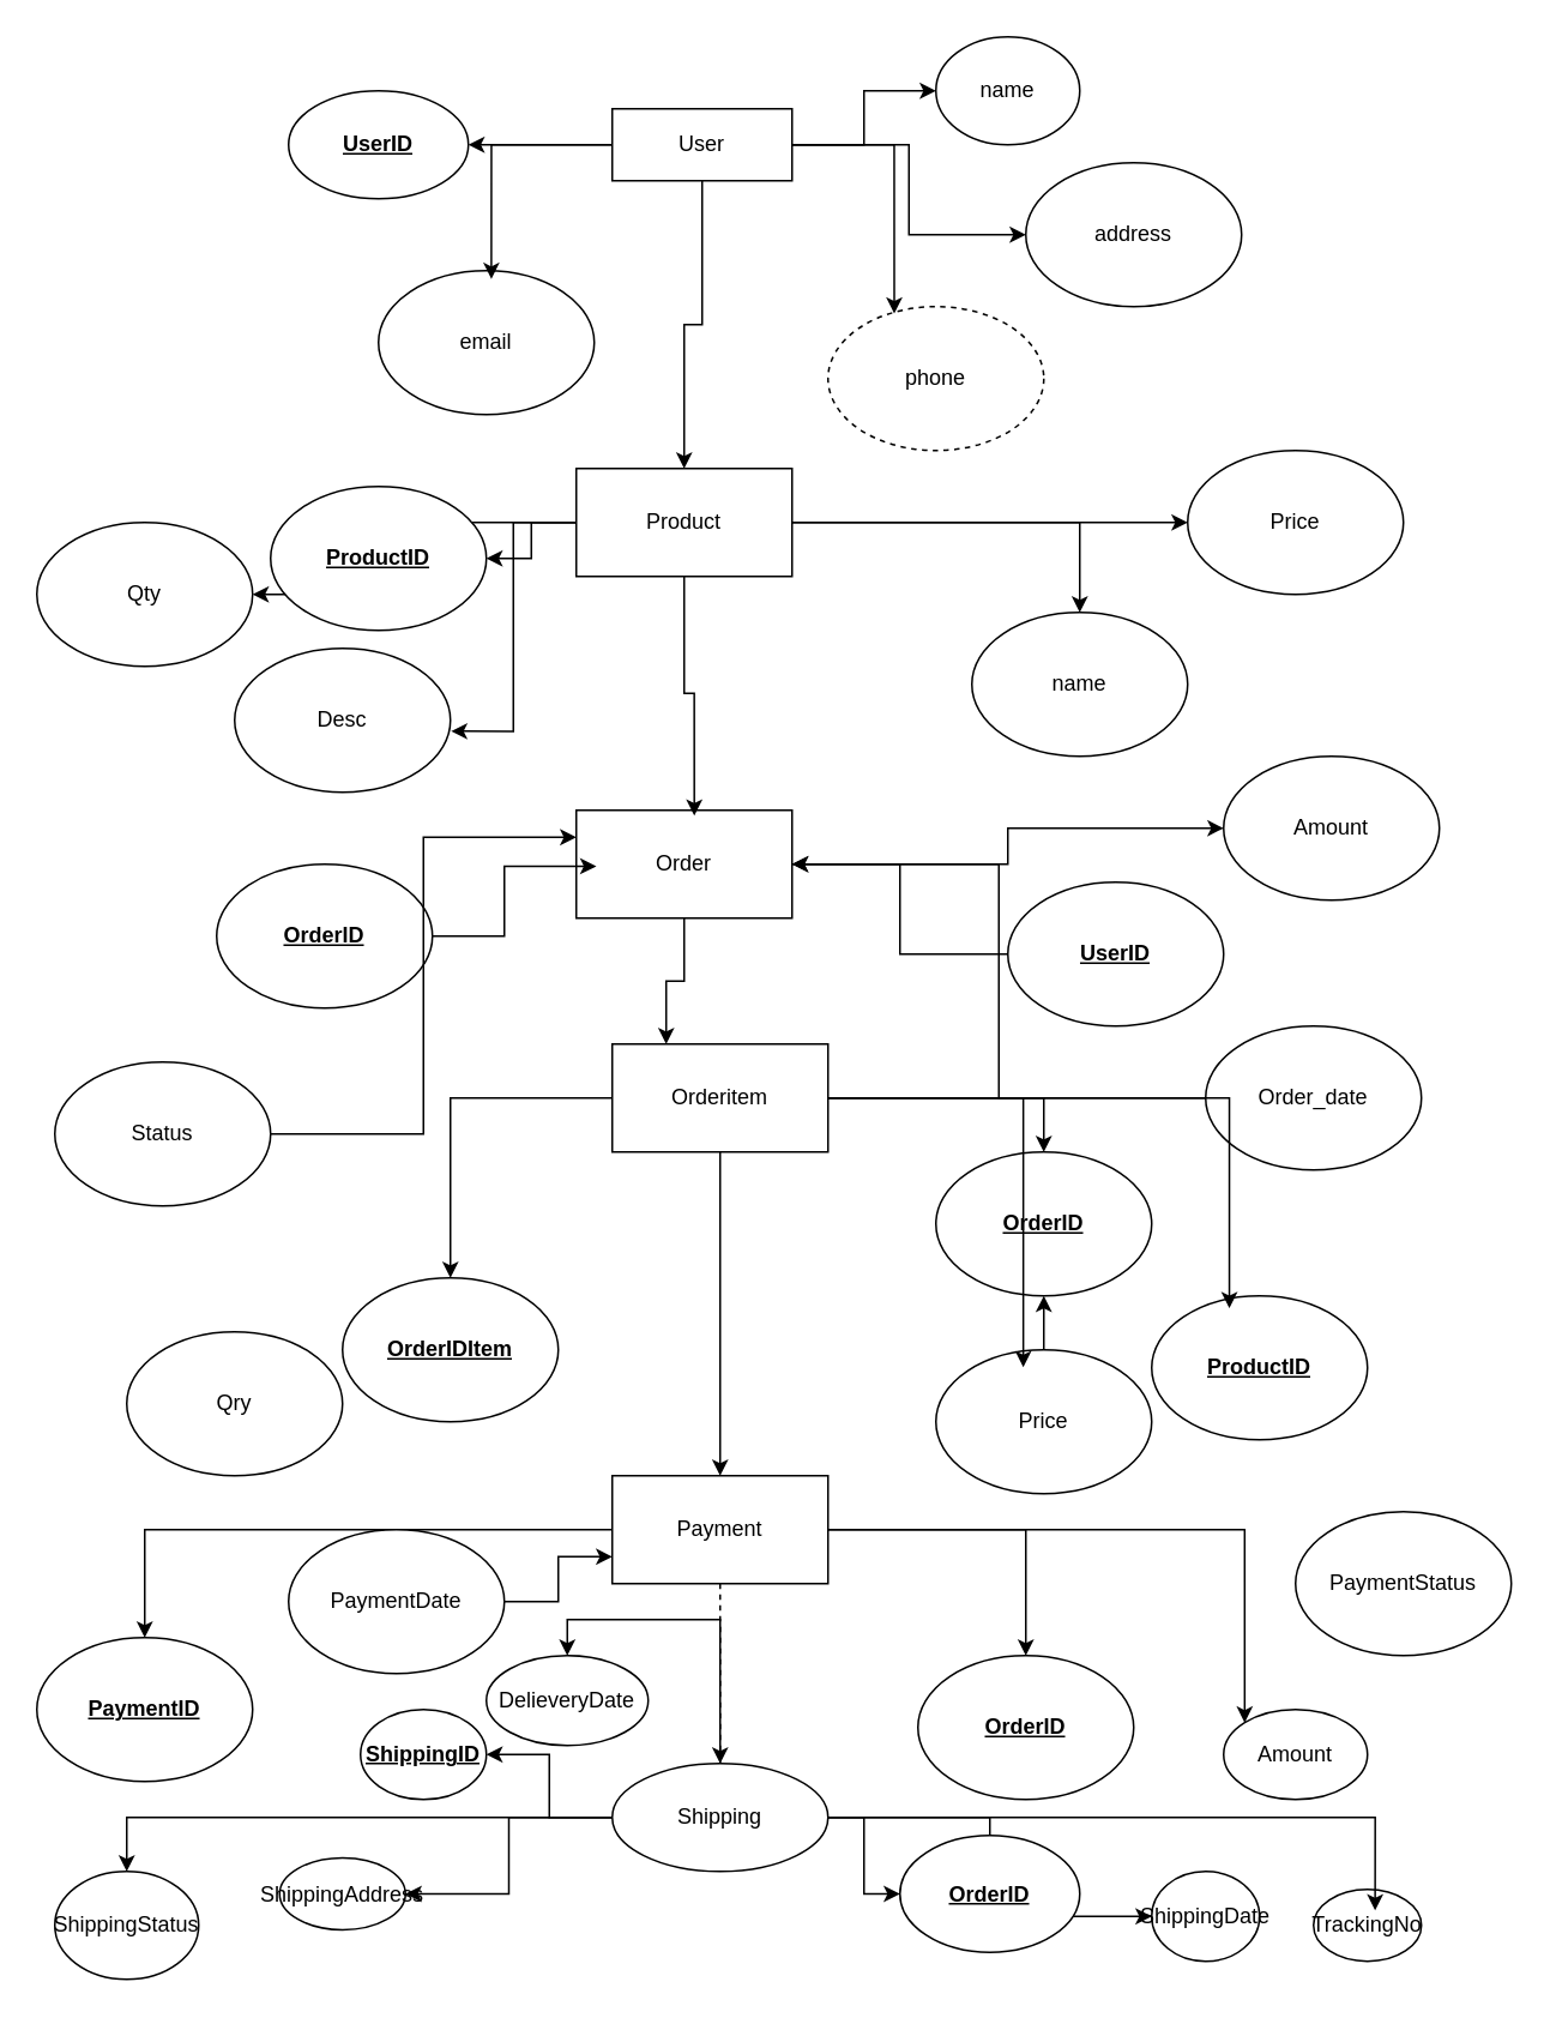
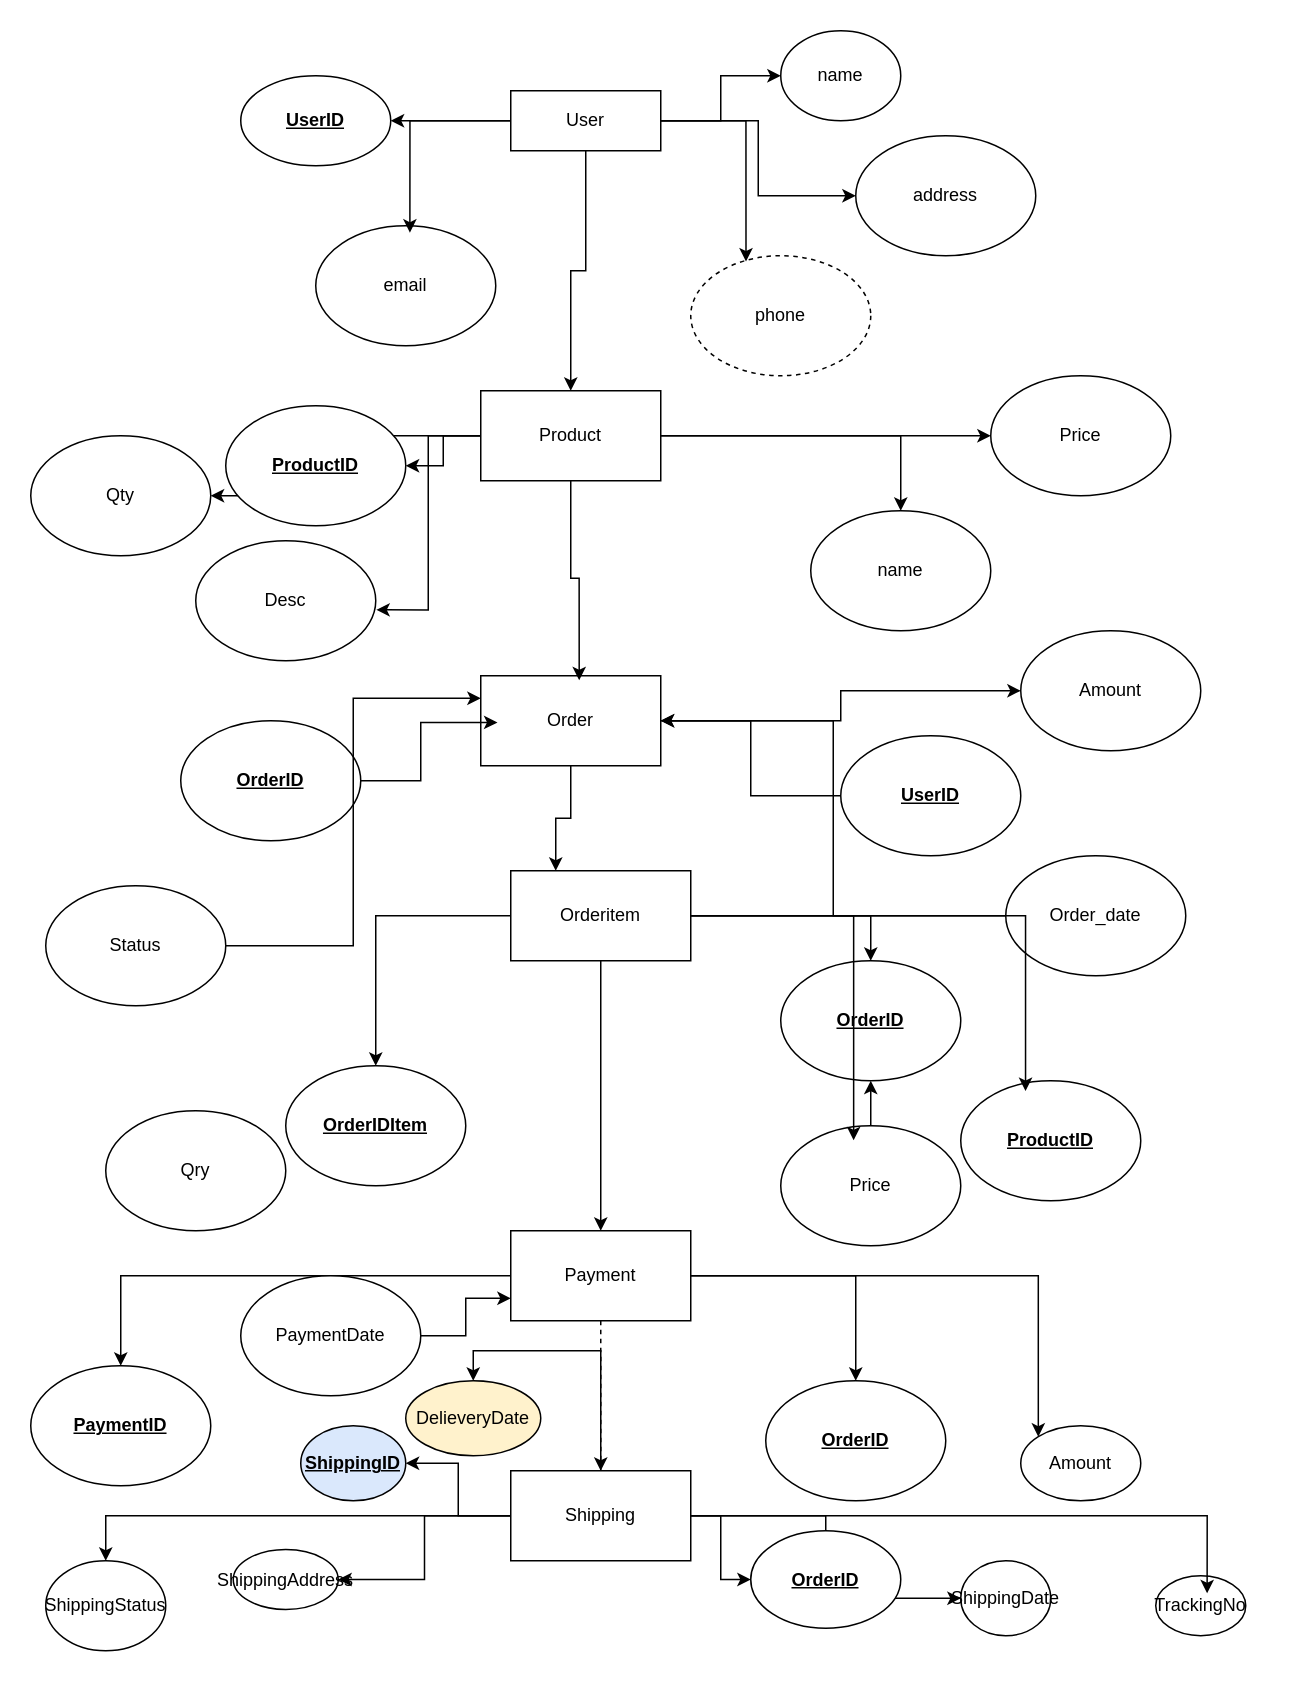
- <mxCell id="66" value="PaymentStatus" style="ellipse;whiteSpace=wrap;html=1;" vertex="1" parent="1"><mxGeometry x="720" y="840" width="120" height="80" as="geometry" /></mxCell>
- <mxCell id="72" value="DelieveryDate" style="ellipse;whiteSpace=wrap;html=1;" vertex="1" parent="1"><mxGeometry x="270" y="920" width="90" height="50" as="geometry" /></mxCell>
+ <mxCell id="72" value="DelieveryDate" style="ellipse;whiteSpace=wrap;html=1;fillColor=#fff2cc;" vertex="1" parent="1"><mxGeometry x="270" y="920" width="90" height="50" as="geometry" /></mxCell>
- <mxCell id="68" value="&lt;b&gt;&lt;u&gt;ShippingID&lt;/u&gt;&lt;/b&gt;" style="ellipse;whiteSpace=wrap;html=1;" vertex="1" parent="1"><mxGeometry x="200" y="950" width="70" height="50" as="geometry" /></mxCell>
+ <mxCell id="68" value="&lt;b&gt;&lt;u&gt;ShippingID&lt;/u&gt;&lt;/b&gt;" style="ellipse;whiteSpace=wrap;html=1;fillColor=#dae8fc;" vertex="1" parent="1"><mxGeometry x="200" y="950" width="70" height="50" as="geometry" /></mxCell>
- <mxCell id="25" value="Shipping" style="ellipse;whiteSpace=wrap;html=1;" vertex="1" parent="1"><mxGeometry x="340" y="980" width="120" height="60" as="geometry" /></mxCell>
+ <mxCell id="25" value="Shipping" style="rounded=0;whiteSpace=wrap;html=1;" vertex="1" parent="1"><mxGeometry x="340" y="980" width="120" height="60" as="geometry" /></mxCell>
- <mxCell id="73" value="TrackingNo" style="ellipse;whiteSpace=wrap;html=1;" vertex="1" parent="1"><mxGeometry x="730" y="1050" width="60" height="40" as="geometry" /></mxCell>
+ <mxCell id="73" value="TrackingNo" style="ellipse;whiteSpace=wrap;html=1;" vertex="1" parent="1"><mxGeometry x="770" y="1050" width="60" height="40" as="geometry" /></mxCell>
